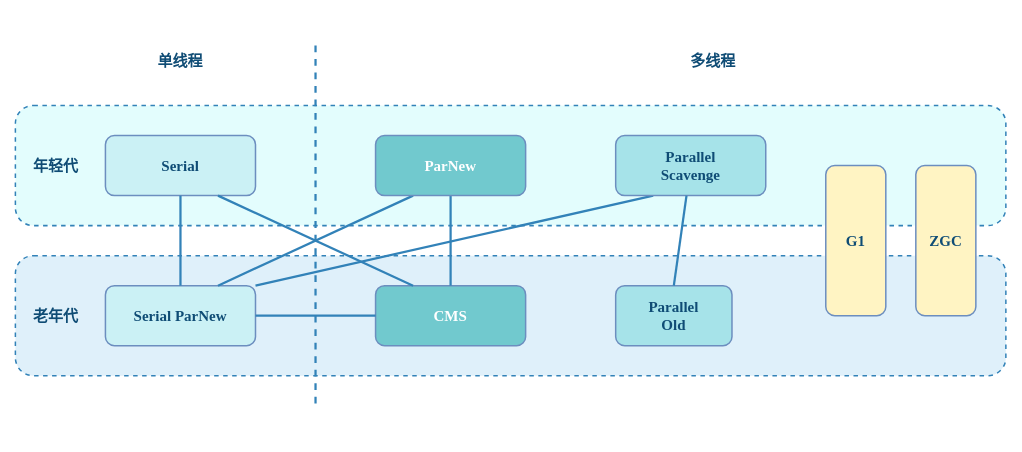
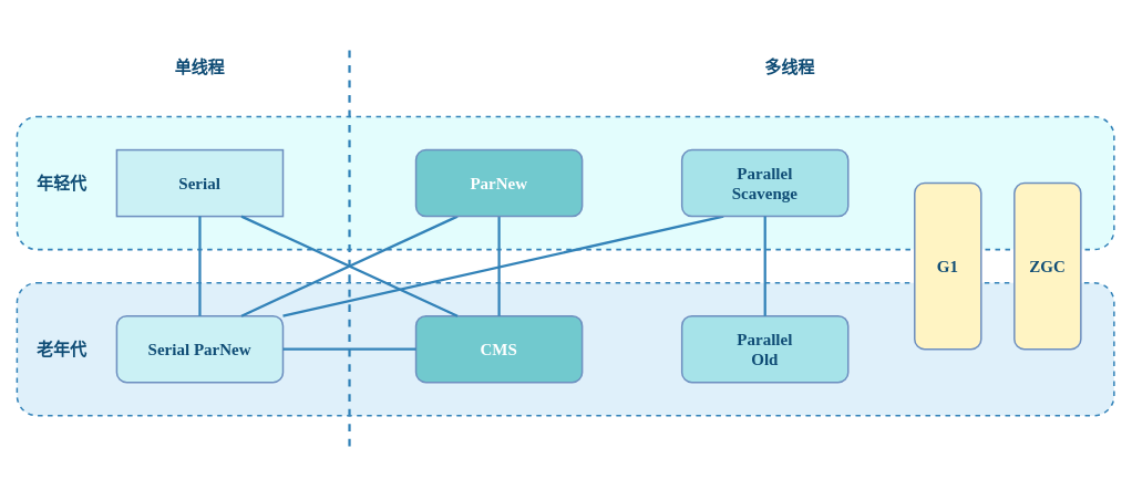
- <mxCell id="4" value="&lt;div style=&quot;border-color: var(--border-color); font-size: 20px;&quot;&gt;&lt;div style=&quot;border-color: var(--border-color); font-size: 20px;&quot;&gt;Serial&lt;/div&gt;&lt;/div&gt;" style="rounded=1;whiteSpace=wrap;html=1;fillColor=#CBF1F5;strokeColor=#6c8ebf;container=0;shadow=0;fontSize=20;verticalAlign=middle;fontFamily=Comic Sans MS;strokeWidth=2;fontStyle=1;fontColor=#0F4C75;" parent="1" vertex="1"><mxGeometry x="140" y="180" width="200" height="80" as="geometry" /></mxCell>
+ <mxCell id="4" value="&lt;div style=&quot;border-color: var(--border-color); font-size: 20px;&quot;&gt;&lt;div style=&quot;border-color: var(--border-color); font-size: 20px;&quot;&gt;Serial&lt;/div&gt;&lt;/div&gt;" style="whiteSpace=wrap;html=1;fillColor=#CBF1F5;strokeColor=#6c8ebf;container=0;shadow=0;fontSize=20;verticalAlign=middle;fontFamily=Comic Sans MS;strokeWidth=2;fontStyle=1;fontColor=#0F4C75;rounded=0;" parent="1" vertex="1"><mxGeometry x="140" y="180" width="200" height="80" as="geometry" /></mxCell>
- <mxCell id="15" value="&lt;div style=&quot;border-color: var(--border-color); font-size: 20px;&quot;&gt;&lt;div style=&quot;border-color: var(--border-color); font-size: 20px;&quot;&gt;Parallel&lt;/div&gt;&lt;div style=&quot;border-color: var(--border-color); font-size: 20px;&quot;&gt;Old&lt;/div&gt;&lt;/div&gt;" style="rounded=1;whiteSpace=wrap;html=1;fillColor=#A6E3E9;strokeColor=#6c8ebf;container=0;shadow=0;fontSize=20;verticalAlign=middle;fontFamily=Comic Sans MS;strokeWidth=2;fontStyle=1;fontColor=#0F4C75;" parent="1" vertex="1"><mxGeometry x="820" y="380" width="155" height="80" as="geometry" /></mxCell>
+ <mxCell id="15" value="&lt;div style=&quot;border-color: var(--border-color); font-size: 20px;&quot;&gt;&lt;div style=&quot;border-color: var(--border-color); font-size: 20px;&quot;&gt;Parallel&lt;/div&gt;&lt;div style=&quot;border-color: var(--border-color); font-size: 20px;&quot;&gt;Old&lt;/div&gt;&lt;/div&gt;" style="rounded=1;whiteSpace=wrap;html=1;fillColor=#A6E3E9;strokeColor=#6c8ebf;container=0;shadow=0;fontSize=20;verticalAlign=middle;fontFamily=Comic Sans MS;strokeWidth=2;fontStyle=1;fontColor=#0F4C75;" parent="1" vertex="1"><mxGeometry x="820" y="380" width="200" height="80" as="geometry" /></mxCell>
